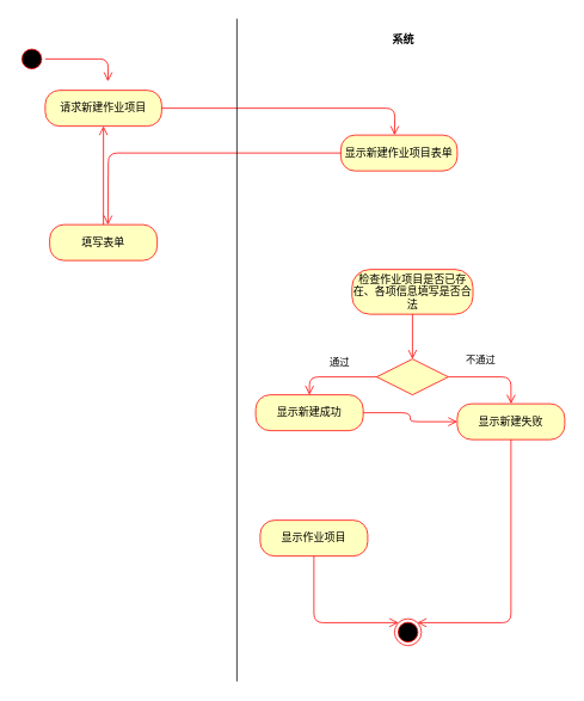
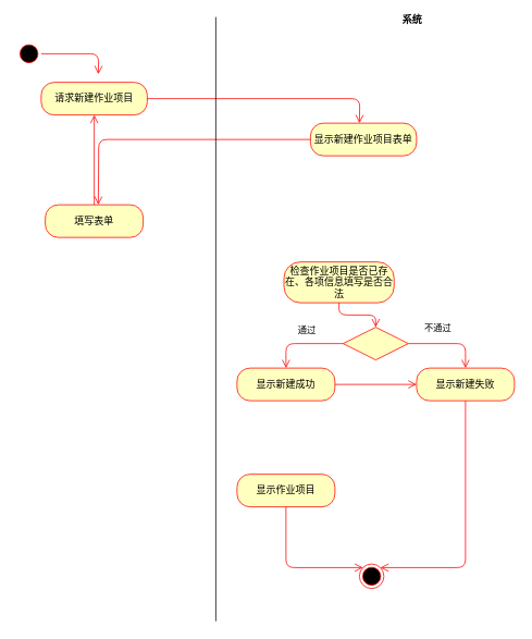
- <mxCell id="23" value="系统" parent="1" vertex="1" style="text;align=center;fontStyle=1;verticalAlign=middle;spacingLeft=3;spacingRight=3;strokeColor=none;rotatable=0;points=[[0,0.5],[1,0.5]];portConstraint=eastwest;"><mxGeometry as="geometry" y="30" height="26" width="80" x="410" /></mxCell>
+ <mxCell id="23" value="系统" parent="1" vertex="1" style="text;align=center;fontStyle=1;verticalAlign=middle;spacingLeft=3;spacingRight=3;strokeColor=none;rotatable=0;points=[[0,0.5],[1,0.5]];portConstraint=eastwest;"><mxGeometry x="465" y="10" as="geometry" height="26" width="80" /></mxCell>
- <mxCell id="10" value="检查作业项目是否已存在、各项信息填写是否合法" parent="1" vertex="1" style="rounded=1;whiteSpace=wrap;html=1;arcSize=40;fontColor=#000000;fillColor=#ffffc0;strokeColor=#ff0000;"><mxGeometry as="geometry" y="300" height="50" width="135" x="392.5" /></mxCell>
+ <mxCell id="10" value="检查作业项目是否已存在、各项信息填写是否合法" parent="1" vertex="1" style="rounded=1;whiteSpace=wrap;html=1;arcSize=40;fontColor=#000000;fillColor=#ffffc0;strokeColor=#ff0000;"><mxGeometry x="347.5" y="320" as="geometry" height="50" width="135" /></mxCell>
- <mxCell id="15" value="显示新建成功" parent="1" vertex="1" style="rounded=1;whiteSpace=wrap;html=1;arcSize=40;fontColor=#000000;fillColor=#ffffc0;strokeColor=#ff0000;"><mxGeometry x="285" y="440" as="geometry" height="40" width="120" /></mxCell>
+ <mxCell id="15" value="显示新建成功" parent="1" vertex="1" style="rounded=1;whiteSpace=wrap;html=1;arcSize=40;fontColor=#000000;fillColor=#ffffc0;strokeColor=#ff0000;"><mxGeometry as="geometry" y="450" height="40" width="120" x="290" /></mxCell>
